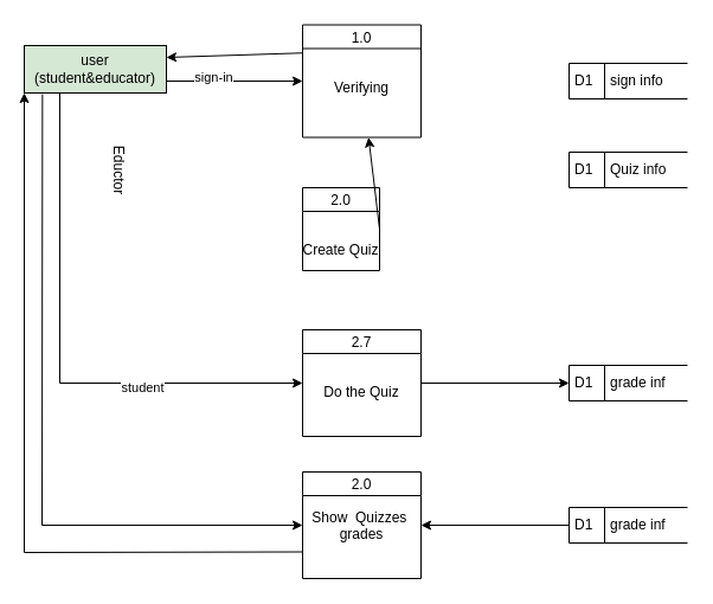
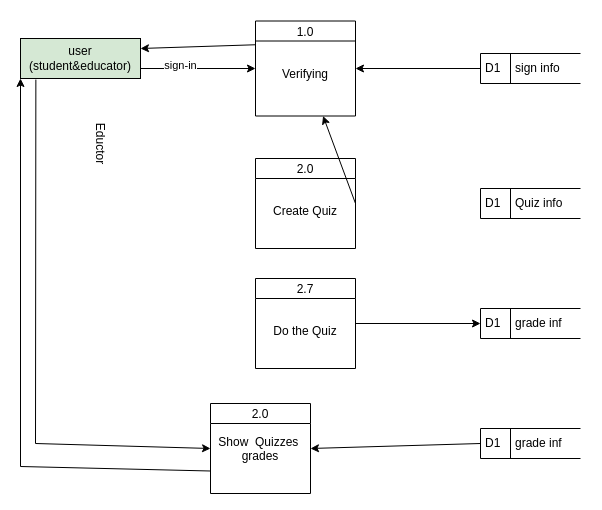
+ <mxCell id="7" value="" style="endArrow=classic;html=1;rounded=0;exitX=0;exitY=0.5;exitDx=0;exitDy=0;entryX=1;entryY=0.5;entryDx=0;entryDy=0;" edge="1" parent="1" source="2" target="3"><mxGeometry width="50" height="50" relative="1" as="geometry"><mxPoint x="280" y="88" as="sourcePoint" /><mxPoint x="360" y="68" as="targetPoint" /></mxGeometry></mxCell>
- <mxCell id="8" value="D1&lt;span style=&quot;white-space: pre;&quot;&gt;&#09;&lt;/span&gt;&amp;nbsp;Quiz info" style="html=1;dashed=0;whiteSpace=wrap;shape=mxgraph.dfd.dataStoreID;align=left;spacingLeft=3;points=[[0,0],[0.5,0],[1,0],[0,0.5],[1,0.5],[0,1],[0.5,1],[1,1]];" vertex="1" parent="1"><mxGeometry x="480" y="128" width="100" height="30" as="geometry" /></mxCell>
+ <mxCell id="8" value="D1&lt;span style=&quot;white-space: pre;&quot;&gt;&#09;&lt;/span&gt;&amp;nbsp;Quiz info" style="html=1;dashed=0;whiteSpace=wrap;shape=mxgraph.dfd.dataStoreID;align=left;spacingLeft=3;points=[[0,0],[0.5,0],[1,0],[0,0.5],[1,0.5],[0,1],[0.5,1],[1,1]];" vertex="1" parent="1"><mxGeometry x="480" y="188" width="100" height="30" as="geometry" /></mxCell>
- <mxCell id="9" value="&#10;&#10;&#10;&#10;2.0&#10;&#10;&#10;Create Quiz&#10;" style="swimlane;fontStyle=0;childLayout=stackLayout;horizontal=1;startSize=20;fillColor=#ffffff;horizontalStack=0;resizeParent=1;resizeParentMax=0;resizeLast=0;collapsible=0;marginBottom=0;swimlaneFillColor=#ffffff;" vertex="1" parent="1"><mxGeometry x="255" y="158" width="65" height="70" as="geometry" /></mxCell>
+ <mxCell id="9" value="&#10;&#10;&#10;&#10;2.0&#10;&#10;&#10;Create Quiz&#10;" style="swimlane;fontStyle=0;childLayout=stackLayout;horizontal=1;startSize=20;fillColor=#ffffff;horizontalStack=0;resizeParent=1;resizeParentMax=0;resizeLast=0;collapsible=0;marginBottom=0;swimlaneFillColor=#ffffff;" vertex="1" parent="1"><mxGeometry x="255" y="158" width="100" height="90" as="geometry" /></mxCell>
- <mxCell id="15" value="" style="endArrow=classic;html=1;rounded=0;exitX=0.25;exitY=1;exitDx=0;exitDy=0;entryX=0;entryY=0.5;entryDx=0;entryDy=0;" edge="1" parent="1" source="4" target="13"><mxGeometry width="50" height="50" relative="1" as="geometry"><mxPoint x="280" y="268" as="sourcePoint" /><mxPoint x="50" y="368" as="targetPoint" /><Array as="points"><mxPoint x="50" y="323" /></Array></mxGeometry></mxCell>
- <mxCell id="16" value="student" style="edgeLabel;html=1;align=center;verticalAlign=middle;resizable=0;points=[];" vertex="1" connectable="0" parent="15"><mxGeometry x="0.395" y="-3" relative="1" as="geometry"><mxPoint as="offset" /></mxGeometry></mxCell>
- <mxCell id="19" value="&#10;&#10;&#10;&#10;2.0&#10;&#10;Show  Quizzes &#10;grades&#10;" style="swimlane;fontStyle=0;childLayout=stackLayout;horizontal=1;startSize=20;fillColor=#ffffff;horizontalStack=0;resizeParent=1;resizeParentMax=0;resizeLast=0;collapsible=0;marginBottom=0;swimlaneFillColor=#ffffff;" vertex="1" parent="1"><mxGeometry x="255" y="398" width="100" height="90" as="geometry" /></mxCell>
+ <mxCell id="19" value="&#10;&#10;&#10;&#10;2.0&#10;&#10;Show  Quizzes &#10;grades&#10;" style="swimlane;fontStyle=0;childLayout=stackLayout;horizontal=1;startSize=20;fillColor=#ffffff;horizontalStack=0;resizeParent=1;resizeParentMax=0;resizeLast=0;collapsible=0;marginBottom=0;swimlaneFillColor=#ffffff;" vertex="1" parent="1"><mxGeometry x="210" y="403" width="100" height="90" as="geometry" /></mxCell>
